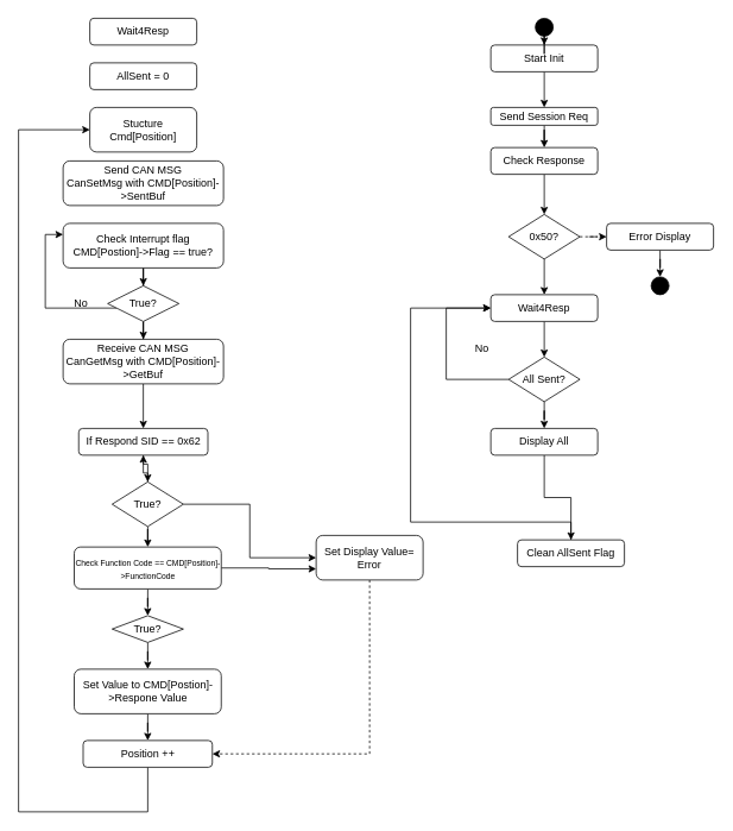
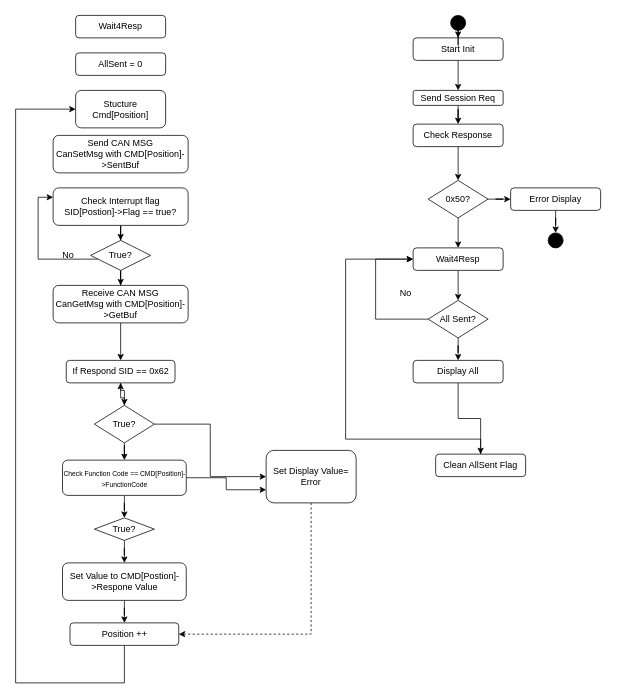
- <mxCell id="11" style="edgeStyle=orthogonalEdgeStyle;rounded=0;orthogonalLoop=1;jettySize=auto;html=1;dashed=1;" edge="1" parent="1" source="12" target="14"><mxGeometry relative="1" as="geometry" /></mxCell>
+ <mxCell id="11" style="edgeStyle=orthogonalEdgeStyle;rounded=0;orthogonalLoop=1;jettySize=auto;html=1;" edge="1" parent="1" source="12" target="14"><mxGeometry relative="1" as="geometry" /></mxCell>
- <mxCell id="31" value="Check Interrupt flag&lt;br&gt;CMD[Postion]-&amp;gt;Flag == true?" style="rounded=1;whiteSpace=wrap;html=1;fillColor=#FFFFFF;" vertex="1" parent="1"><mxGeometry x="70" y="250" width="180" height="50" as="geometry" /></mxCell>
+ <mxCell id="31" value="Check Interrupt flag&lt;br&gt;SID[Postion]-&amp;gt;Flag == true?" style="rounded=1;whiteSpace=wrap;html=1;fillColor=#FFFFFF;" vertex="1" parent="1"><mxGeometry x="70" y="250" width="180" height="50" as="geometry" /></mxCell>
- <mxCell id="45" value="Set Display Value= Error" style="rounded=1;whiteSpace=wrap;html=1;fillColor=#FFFFFF;" vertex="1" parent="1"><mxGeometry x="354" y="600" width="120" height="50" as="geometry" /></mxCell>
+ <mxCell id="45" value="Set Display Value= Error" style="rounded=1;whiteSpace=wrap;html=1;fillColor=#FFFFFF;" vertex="1" parent="1"><mxGeometry x="354" y="600" width="120" height="70" as="geometry" /></mxCell>
